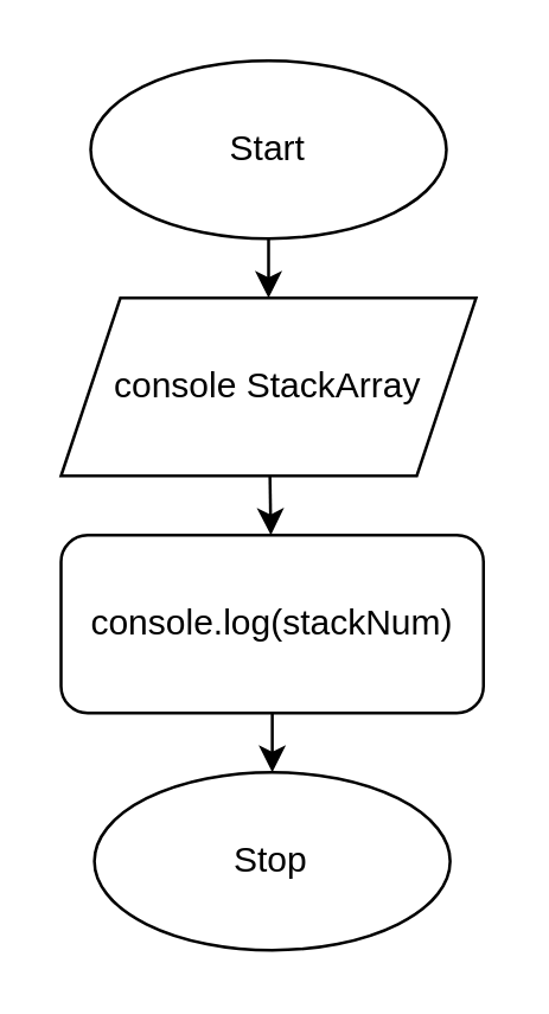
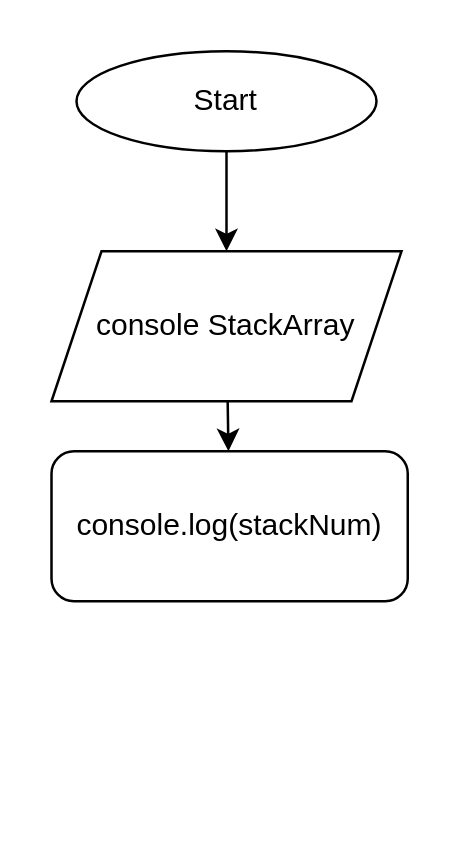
- <mxCell id="3" value="Start" style="ellipse;whiteSpace=wrap;html=1;" parent="1" vertex="1"><mxGeometry x="30" y="20" width="120" height="60" as="geometry" /></mxCell>
+ <mxCell id="3" value="Start" style="ellipse;whiteSpace=wrap;html=1;" parent="1" vertex="1"><mxGeometry x="30" y="20" width="120" height="40" as="geometry" /></mxCell>
- <mxCell id="7" style="edgeStyle=none;html=1;entryX=0.5;entryY=0;entryDx=0;entryDy=0;" edge="1" parent="1" source="8" target="6"><mxGeometry relative="1" as="geometry" /></mxCell>
- <mxCell id="6" value="Stop" style="ellipse;whiteSpace=wrap;html=1;" parent="1" vertex="1"><mxGeometry x="31.25" y="260" width="120" height="60" as="geometry" /></mxCell>
